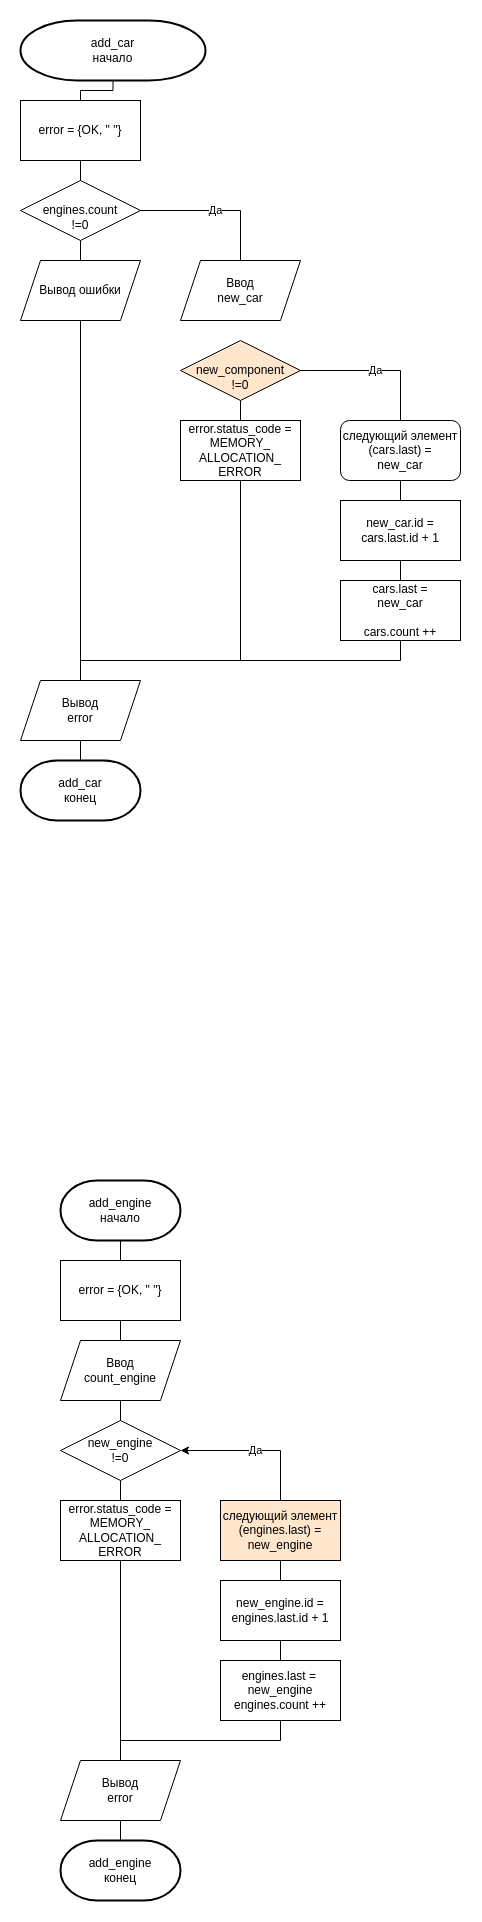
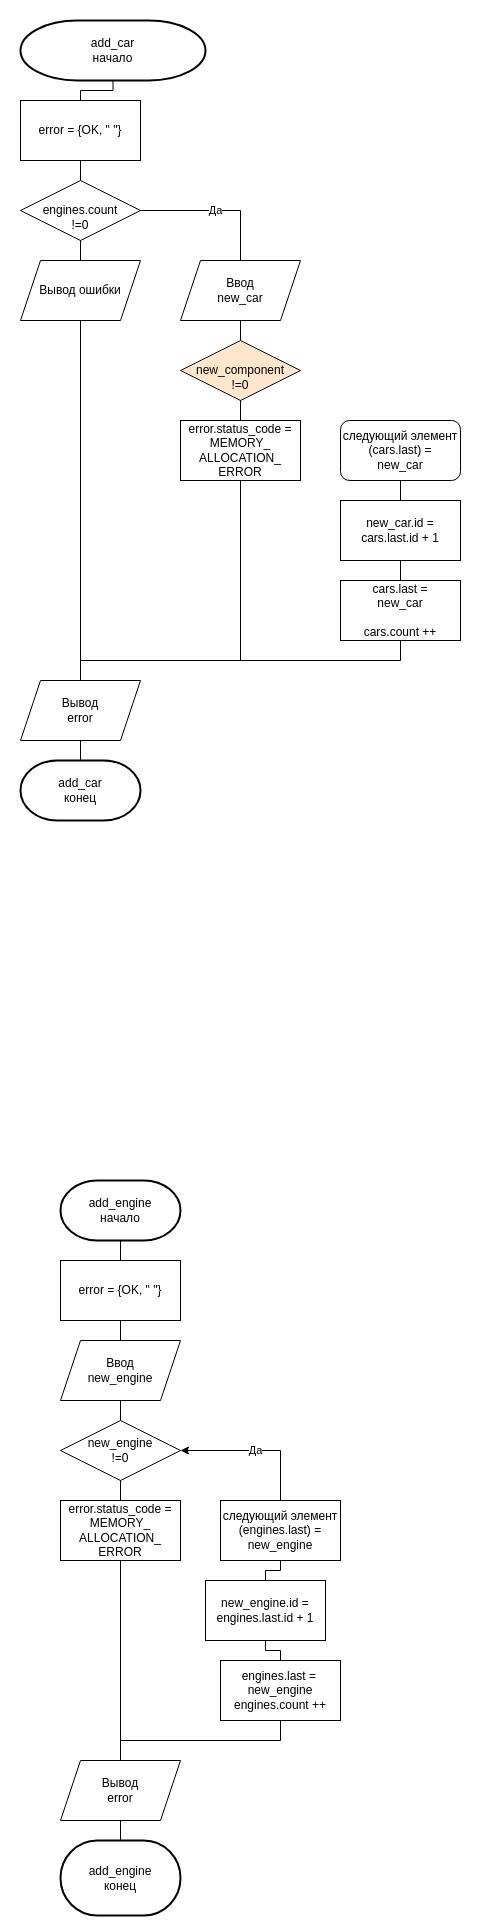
+ <mxCell id="10" value="" style="endArrow=none;html=1;rounded=0;edgeStyle=orthogonalEdgeStyle;entryX=0.5;entryY=1;entryDx=0;entryDy=0;exitX=0.5;exitY=0;exitDx=0;exitDy=0;" parent="1" source="11" target="9" edge="1"><mxGeometry width="50" height="50" relative="1" as="geometry"><mxPoint x="240" y="340" as="sourcePoint" /><mxPoint x="250" y="410" as="targetPoint" /><Array as="points" /></mxGeometry></mxCell>
- <mxCell id="13" value="Да" style="endArrow=none;html=1;rounded=0;edgeStyle=orthogonalEdgeStyle;entryX=1;entryY=0.5;entryDx=0;entryDy=0;exitX=0.5;exitY=0;exitDx=0;exitDy=0;" parent="1" source="14" target="11" edge="1"><mxGeometry width="50" height="50" relative="1" as="geometry"><mxPoint x="400" y="420" as="sourcePoint" /><mxPoint x="380" y="400" as="targetPoint" /><Array as="points"><mxPoint x="400" y="370" /></Array></mxGeometry></mxCell>
- <mxCell id="27" value="Ввод&lt;br&gt;count_engine" style="shape=parallelogram;perimeter=parallelogramPerimeter;whiteSpace=wrap;html=1;fixedSize=1;" parent="1" vertex="1"><mxGeometry x="60" y="1340" width="120" height="60" as="geometry" /></mxCell>
+ <mxCell id="27" value="Ввод&lt;br&gt;new_engine" style="shape=parallelogram;perimeter=parallelogramPerimeter;whiteSpace=wrap;html=1;fixedSize=1;" parent="1" vertex="1"><mxGeometry x="60" y="1340" width="120" height="60" as="geometry" /></mxCell>
- <mxCell id="32" value="следующий элемент&lt;br&gt;(engines.last) =&lt;br&gt;new_engine" style="rounded=0;whiteSpace=wrap;html=1;fillColor=#ffe6cc;" parent="1" vertex="1"><mxGeometry x="220" y="1500" width="120" height="60" as="geometry" /></mxCell>
+ <mxCell id="32" value="следующий элемент&lt;br&gt;(engines.last) =&lt;br&gt;new_engine" style="rounded=0;whiteSpace=wrap;html=1;" parent="1" vertex="1"><mxGeometry x="220" y="1500" width="120" height="60" as="geometry" /></mxCell>
- <mxCell id="34" value="new_engine.id =&lt;br&gt;engines.last.id + 1" style="rounded=0;whiteSpace=wrap;html=1;" parent="1" vertex="1"><mxGeometry x="220" y="1580" width="120" height="60" as="geometry" /></mxCell>
+ <mxCell id="34" value="new_engine.id =&lt;br&gt;engines.last.id + 1" style="rounded=0;whiteSpace=wrap;html=1;" parent="1" vertex="1"><mxGeometry x="205" y="1580" width="120" height="60" as="geometry" /></mxCell>
- <mxCell id="42" value="add_engine&lt;br style=&quot;border-color: var(--border-color);&quot;&gt;конец" style="strokeWidth=2;html=1;shape=mxgraph.flowchart.terminator;whiteSpace=wrap;" parent="1" vertex="1"><mxGeometry x="60" y="1840" width="120" height="60" as="geometry" /></mxCell>
+ <mxCell id="42" value="add_engine&lt;br style=&quot;border-color: var(--border-color);&quot;&gt;конец" style="strokeWidth=2;html=1;shape=mxgraph.flowchart.terminator;whiteSpace=wrap;" parent="1" vertex="1"><mxGeometry x="60" y="1840" width="120" height="75" as="geometry" /></mxCell>
